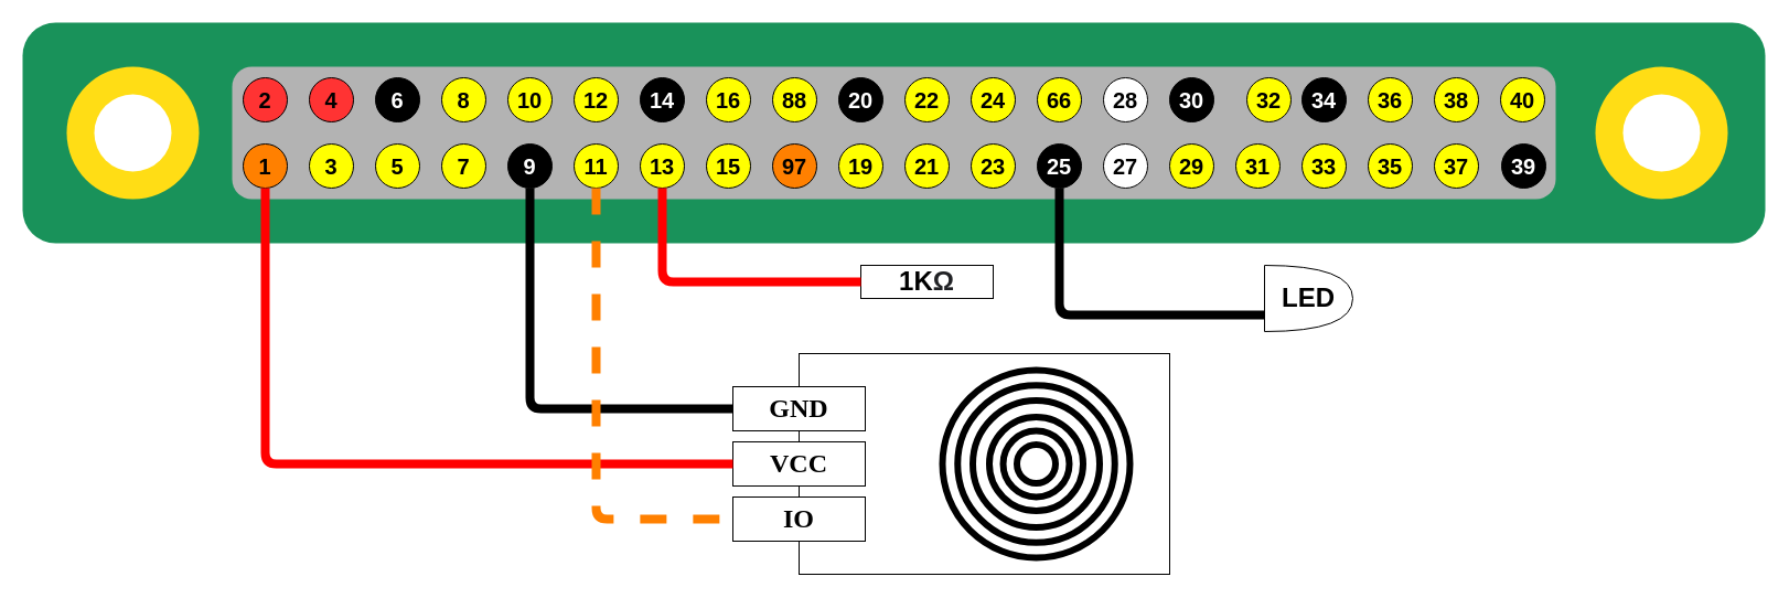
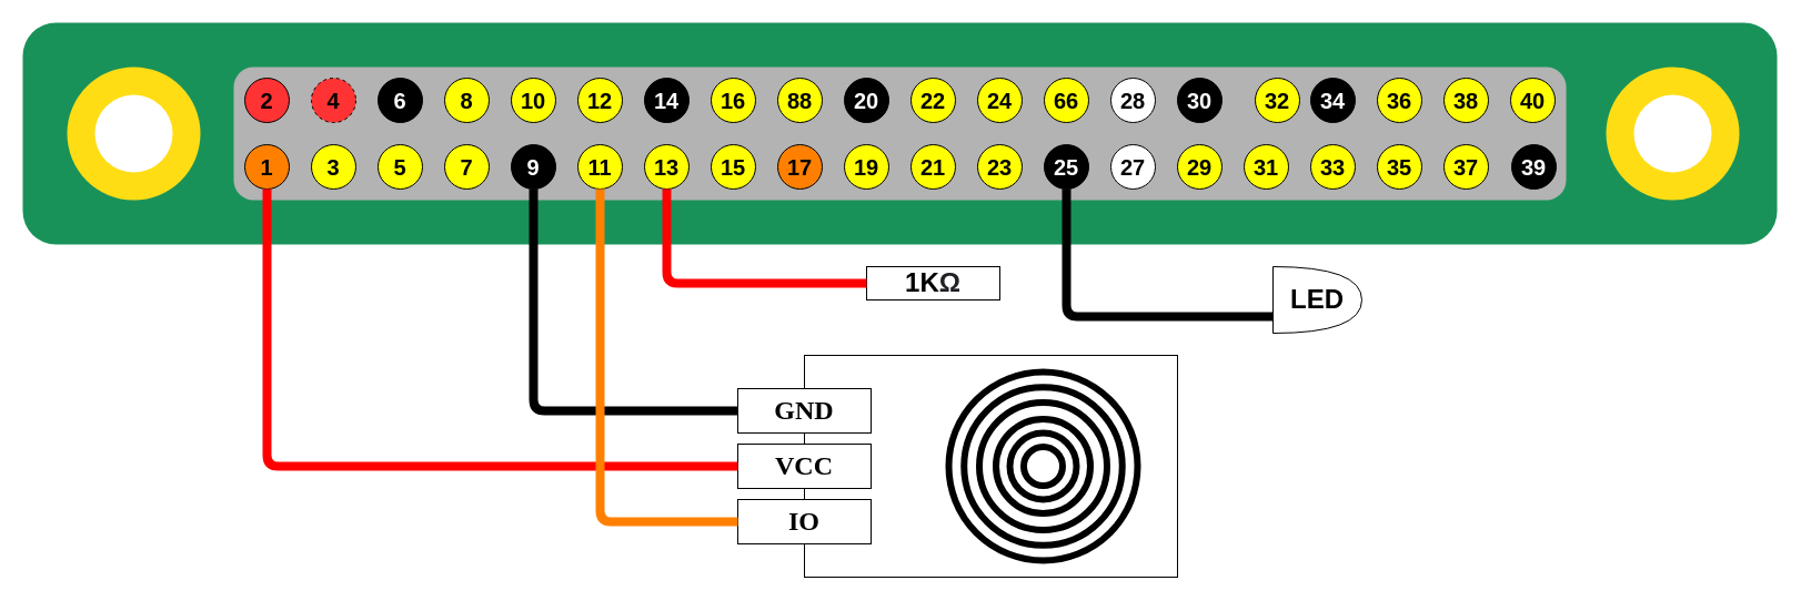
- <mxCell id="31" value="4" style="ellipse;whiteSpace=wrap;html=1;aspect=fixed;fontStyle=1;fontSize=20;fillColor=#FF3333;" parent="1" vertex="1"><mxGeometry x="280" y="70" width="40" height="40" as="geometry" /></mxCell>
+ <mxCell id="31" value="4" style="ellipse;whiteSpace=wrap;html=1;aspect=fixed;fontStyle=1;fontSize=20;fillColor=#FF3333;dashed=1;" parent="1" vertex="1"><mxGeometry x="280" y="70" width="40" height="40" as="geometry" /></mxCell>
- <mxCell id="17" value="97" style="ellipse;whiteSpace=wrap;html=1;aspect=fixed;fontStyle=1;fontSize=20;fillColor=#FF8000;" parent="1" vertex="1"><mxGeometry x="700" y="130" width="40" height="40" as="geometry" /></mxCell>
+ <mxCell id="17" value="17" style="ellipse;whiteSpace=wrap;html=1;aspect=fixed;fontStyle=1;fontSize=20;fillColor=#FF8000;" parent="1" vertex="1"><mxGeometry x="700" y="130" width="40" height="40" as="geometry" /></mxCell>
- <mxCell id="61" value="" style="endArrow=none;html=1;fontFamily=Verdana;fontSize=24;entryX=0;entryY=0.5;entryDx=0;entryDy=0;exitX=0.5;exitY=1;exitDx=0;exitDy=0;strokeWidth=8;strokeColor=#FF8000;dashed=1;" parent="1" source="14" target="50" edge="1"><mxGeometry width="50" height="50" relative="1" as="geometry"><mxPoint x="660" y="320" as="sourcePoint" /><mxPoint x="1220" y="570" as="targetPoint" /><Array as="points"><mxPoint x="540" y="470" /></Array></mxGeometry></mxCell>
+ <mxCell id="61" value="" style="endArrow=none;html=1;fontFamily=Verdana;fontSize=24;entryX=0;entryY=0.5;entryDx=0;entryDy=0;exitX=0.5;exitY=1;exitDx=0;exitDy=0;strokeWidth=8;strokeColor=#FF8000;" parent="1" source="14" target="50" edge="1"><mxGeometry width="50" height="50" relative="1" as="geometry"><mxPoint x="660" y="320" as="sourcePoint" /><mxPoint x="1220" y="570" as="targetPoint" /><Array as="points"><mxPoint x="540" y="470" /></Array></mxGeometry></mxCell>
